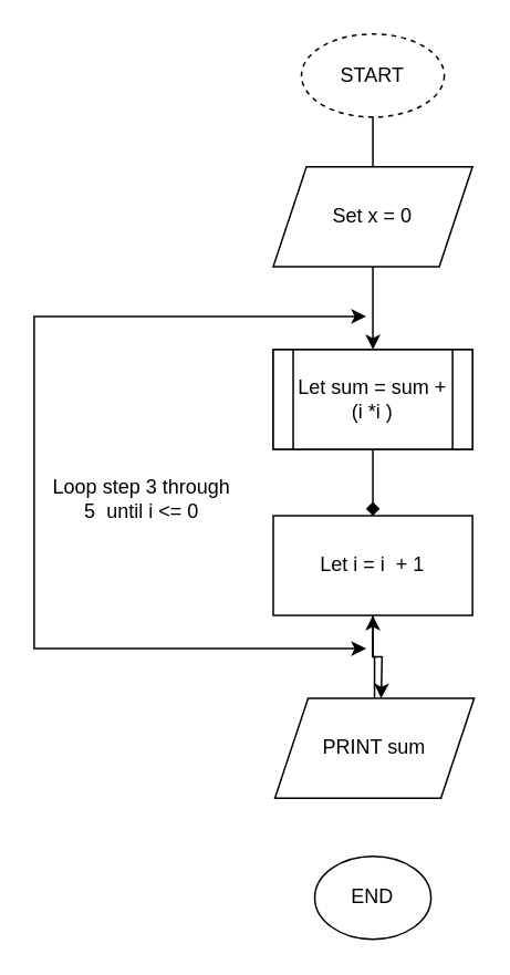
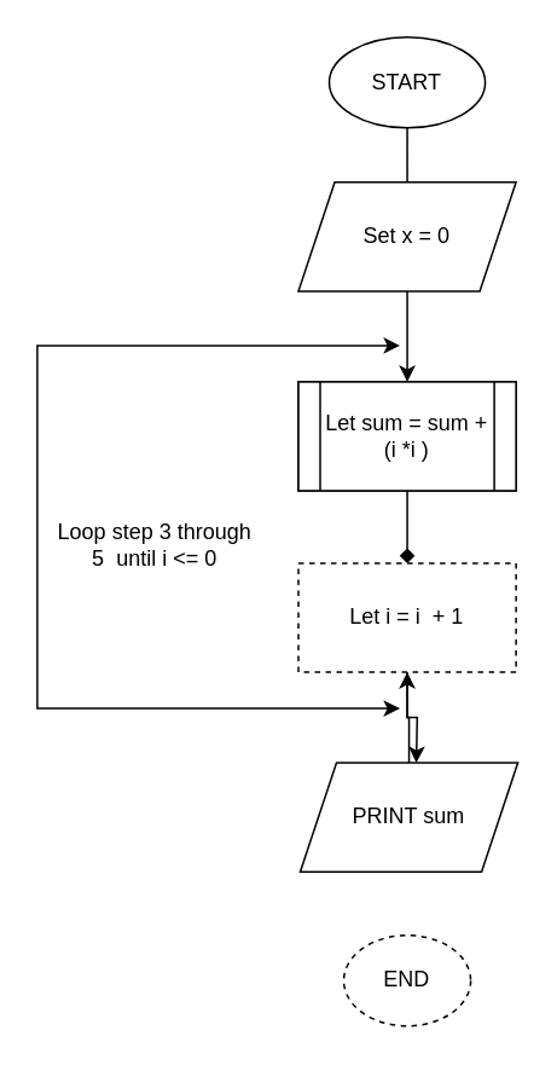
- <mxCell id="3" value="START" style="ellipse;whiteSpace=wrap;html=1;dashed=1;" vertex="1" parent="1"><mxGeometry x="181" y="20" width="86" height="50" as="geometry" /></mxCell>
+ <mxCell id="3" value="START" style="ellipse;whiteSpace=wrap;html=1;" vertex="1" parent="1"><mxGeometry x="181" y="20" width="86" height="50" as="geometry" /></mxCell>
- <mxCell id="10" value="Let i = i&amp;nbsp; + 1" style="rounded=0;whiteSpace=wrap;html=1;" vertex="1" parent="1"><mxGeometry x="164" y="310" width="120" height="60" as="geometry" /></mxCell>
+ <mxCell id="10" value="Let i = i&amp;nbsp; + 1" style="rounded=0;whiteSpace=wrap;html=1;dashed=1;" vertex="1" parent="1"><mxGeometry x="164" y="310" width="120" height="60" as="geometry" /></mxCell>
- <mxCell id="11" value="END" style="ellipse;whiteSpace=wrap;html=1;" vertex="1" parent="1"><mxGeometry x="189" y="515" width="70" height="50" as="geometry" /></mxCell>
+ <mxCell id="11" value="END" style="ellipse;whiteSpace=wrap;html=1;dashed=1;" vertex="1" parent="1"><mxGeometry x="189" y="515" width="70" height="50" as="geometry" /></mxCell>
